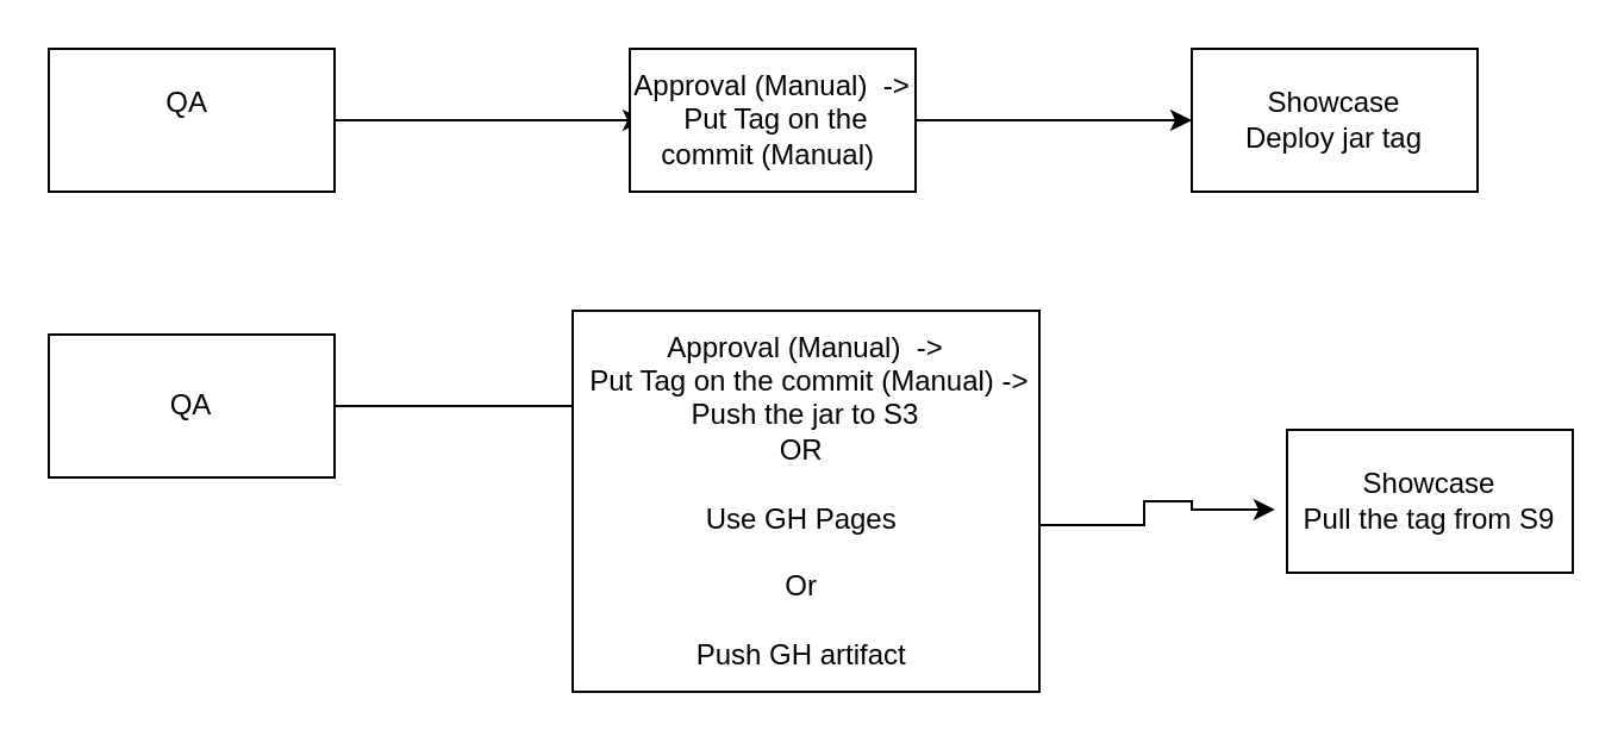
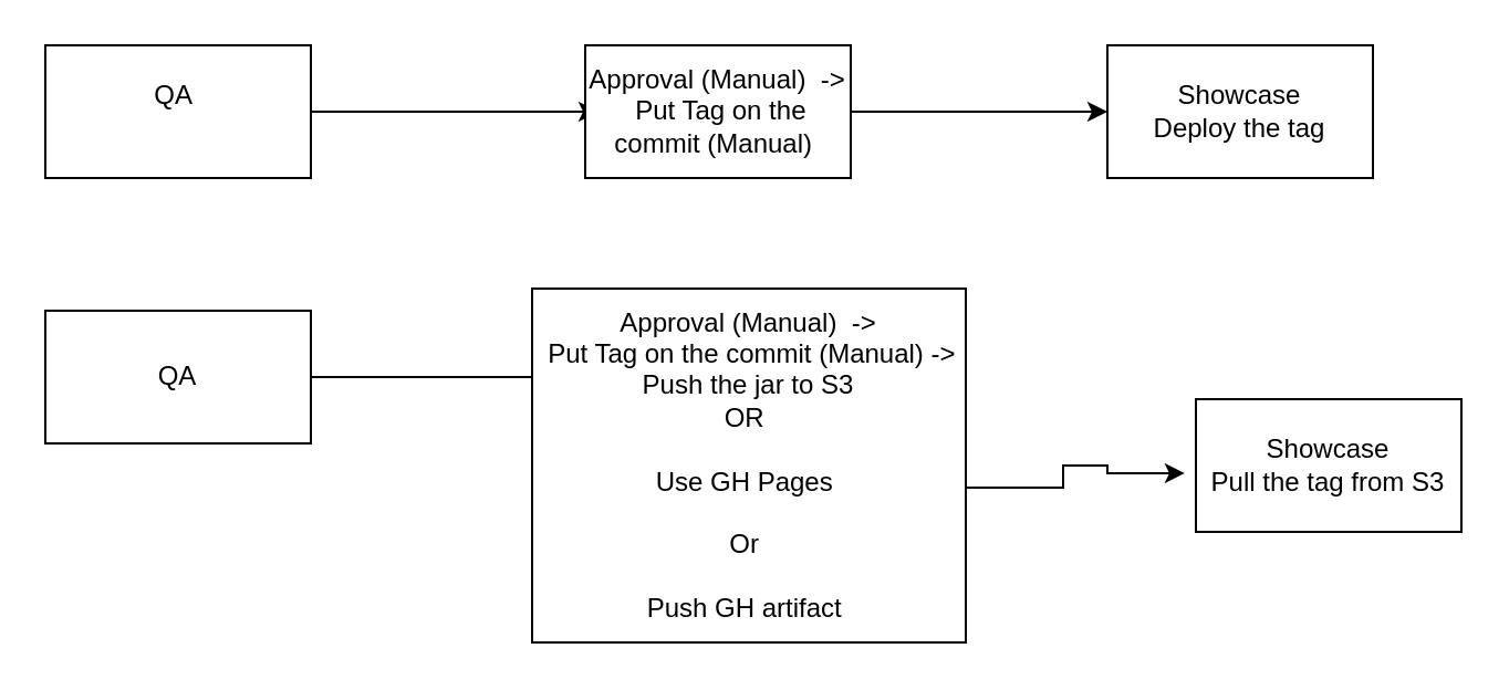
- <mxCell id="6" value="Showcase&lt;br&gt;Deploy jar tag" style="rounded=0;whiteSpace=wrap;html=1;" vertex="1" parent="1"><mxGeometry x="500" y="20" width="120" height="60" as="geometry" /></mxCell>
+ <mxCell id="6" value="Showcase&lt;br&gt;Deploy the tag" style="rounded=0;whiteSpace=wrap;html=1;" vertex="1" parent="1"><mxGeometry x="500" y="20" width="120" height="60" as="geometry" /></mxCell>
- <mxCell id="11" value="Showcase&lt;br&gt;Pull the tag from S9" style="rounded=0;whiteSpace=wrap;html=1;" vertex="1" parent="1"><mxGeometry x="540" y="180" width="120" height="60" as="geometry" /></mxCell>
+ <mxCell id="11" value="Showcase&lt;br&gt;Pull the tag from S3" style="rounded=0;whiteSpace=wrap;html=1;" vertex="1" parent="1"><mxGeometry x="540" y="180" width="120" height="60" as="geometry" /></mxCell>
